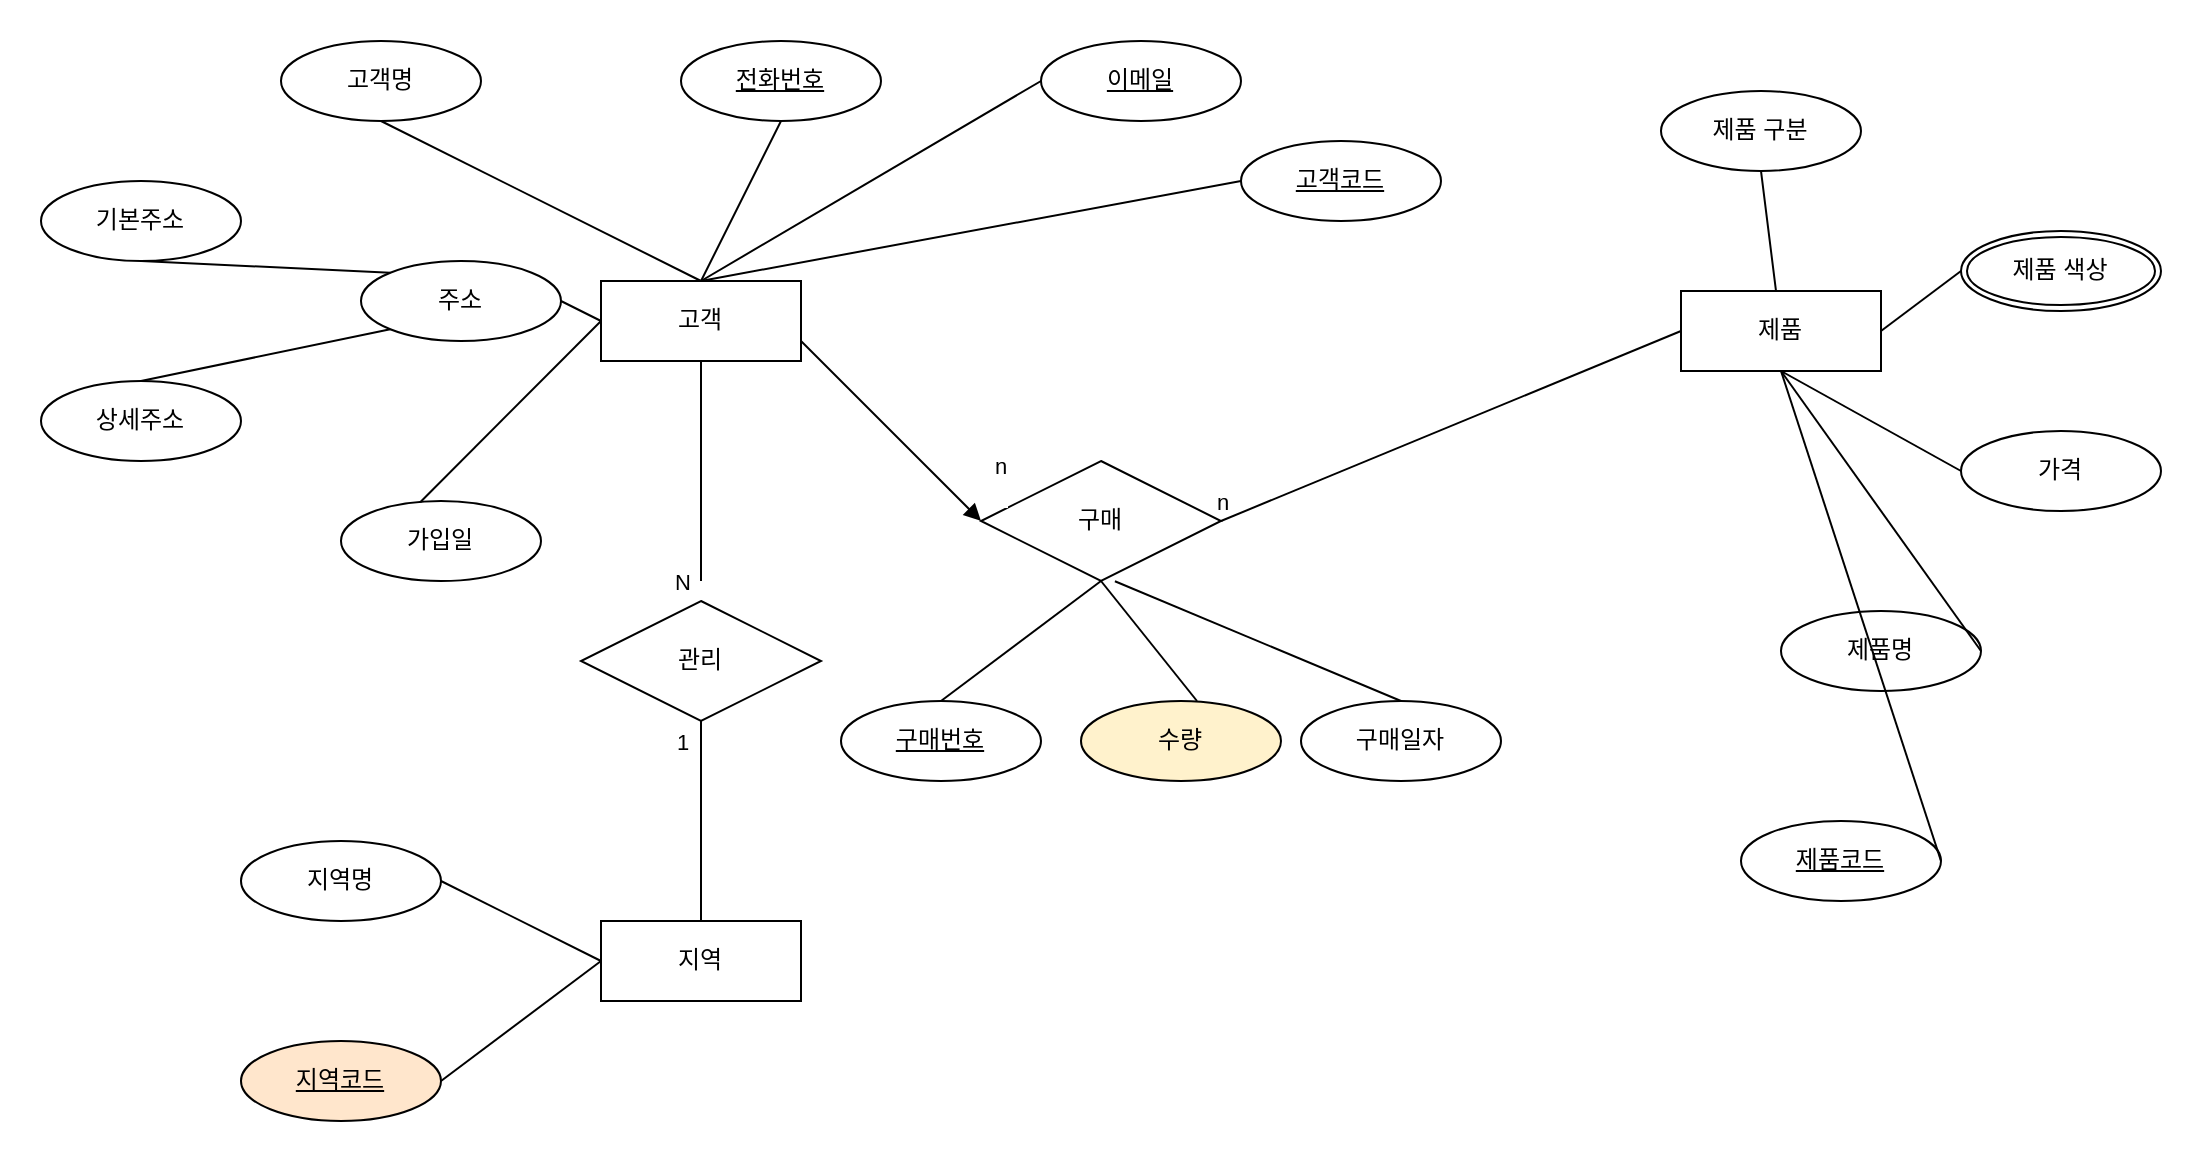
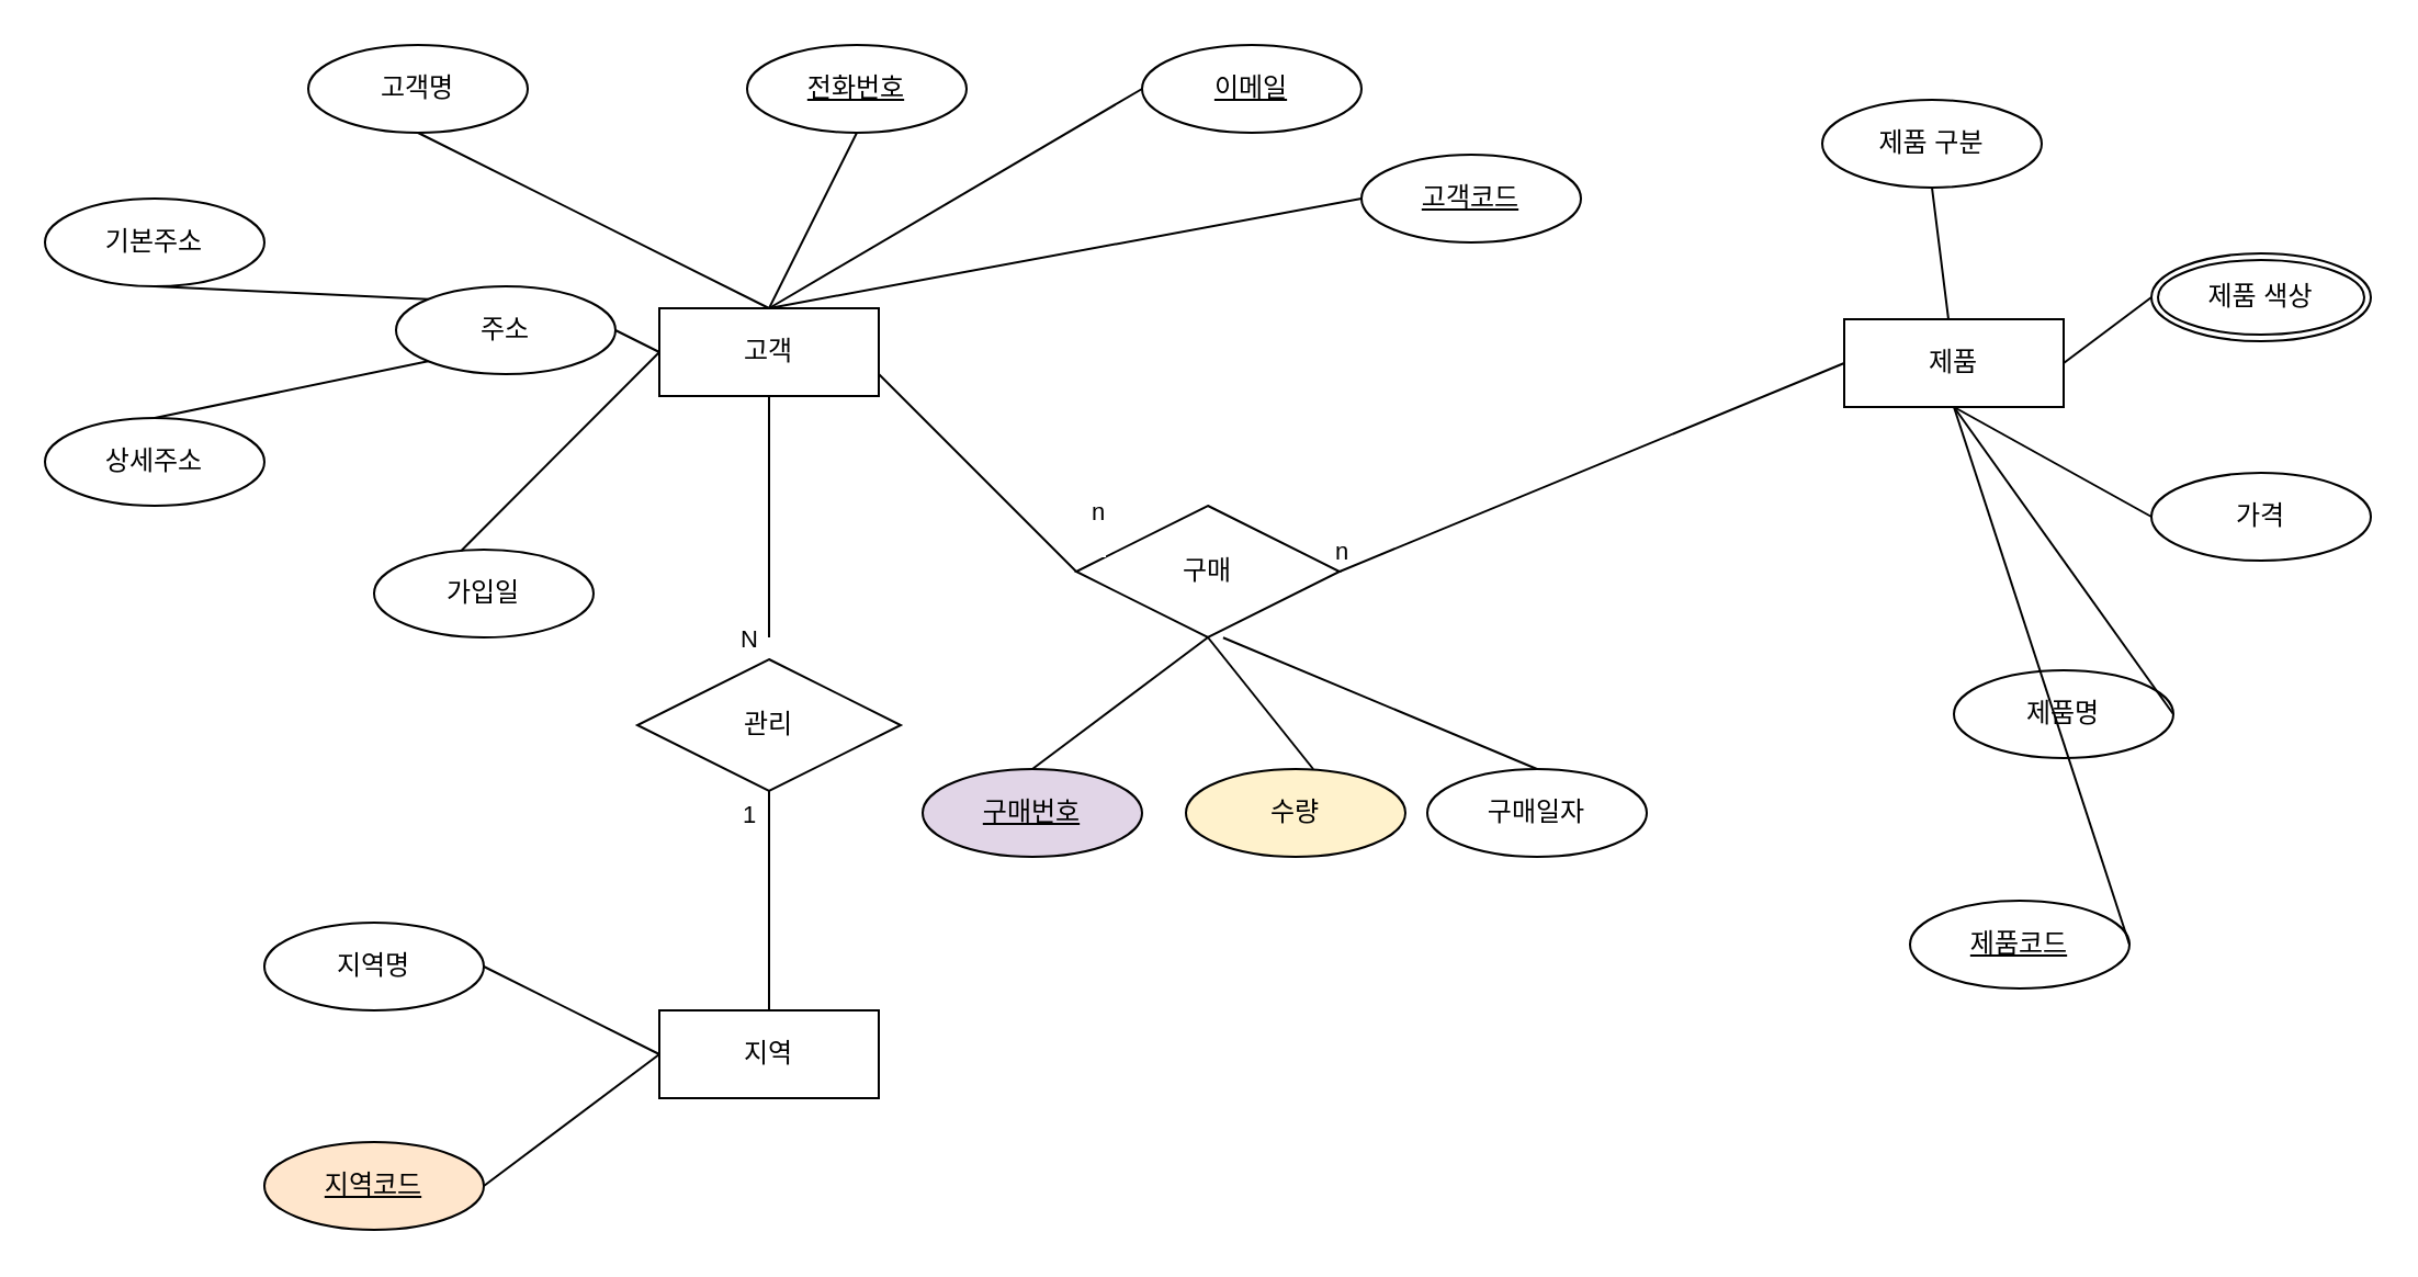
- <mxCell id="49" value="n&lt;div&gt;&lt;br&gt;&lt;/div&gt;" style="endArrow=block;html=1;rounded=0;exitX=1;exitY=0.75;exitDx=0;exitDy=0;entryX=0;entryY=0.5;entryDx=0;entryDy=0;" edge="1" parent="1" source="2" target="40"><mxGeometry x="0.889" y="21" relative="1" as="geometry"><mxPoint x="456" y="240" as="sourcePoint" /><mxPoint x="464" y="300" as="targetPoint" /><Array as="points" /><mxPoint as="offset" /></mxGeometry></mxCell>
+ <mxCell id="49" value="n&lt;div&gt;&lt;br&gt;&lt;/div&gt;" style="endArrow=none;html=1;rounded=0;exitX=1;exitY=0.75;exitDx=0;exitDy=0;entryX=0;entryY=0.5;entryDx=0;entryDy=0;" edge="1" parent="1" source="2" target="40"><mxGeometry x="0.889" y="21" relative="1" as="geometry"><mxPoint x="456" y="240" as="sourcePoint" /><mxPoint x="464" y="300" as="targetPoint" /><Array as="points" /><mxPoint as="offset" /></mxGeometry></mxCell>
- <mxCell id="41" value="구매번호" style="ellipse;whiteSpace=wrap;html=1;align=center;fontStyle=4;" vertex="1" parent="1"><mxGeometry x="420" y="350" width="100" height="40" as="geometry" /></mxCell>
+ <mxCell id="41" value="구매번호" style="ellipse;whiteSpace=wrap;html=1;align=center;fontStyle=4;fillColor=#e1d5e7;" vertex="1" parent="1"><mxGeometry x="420" y="350" width="100" height="40" as="geometry" /></mxCell>
